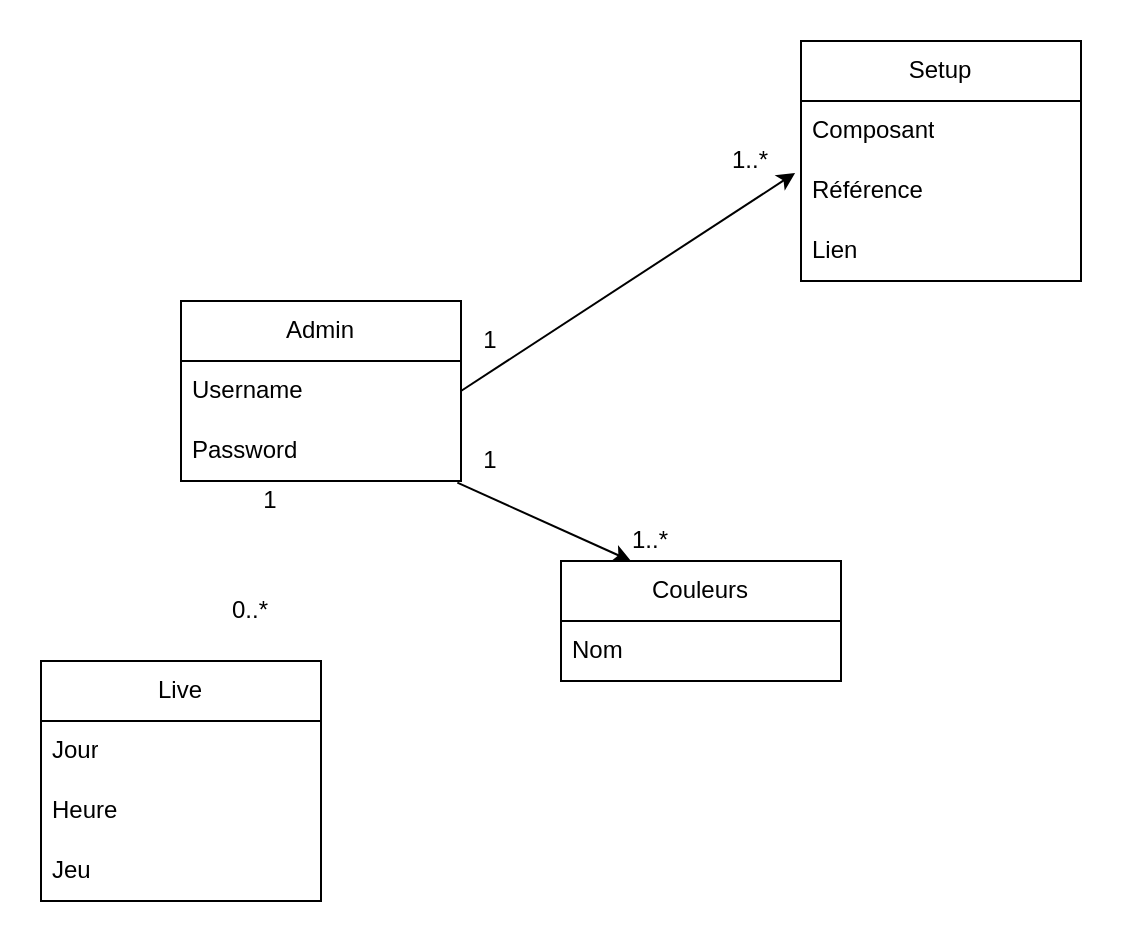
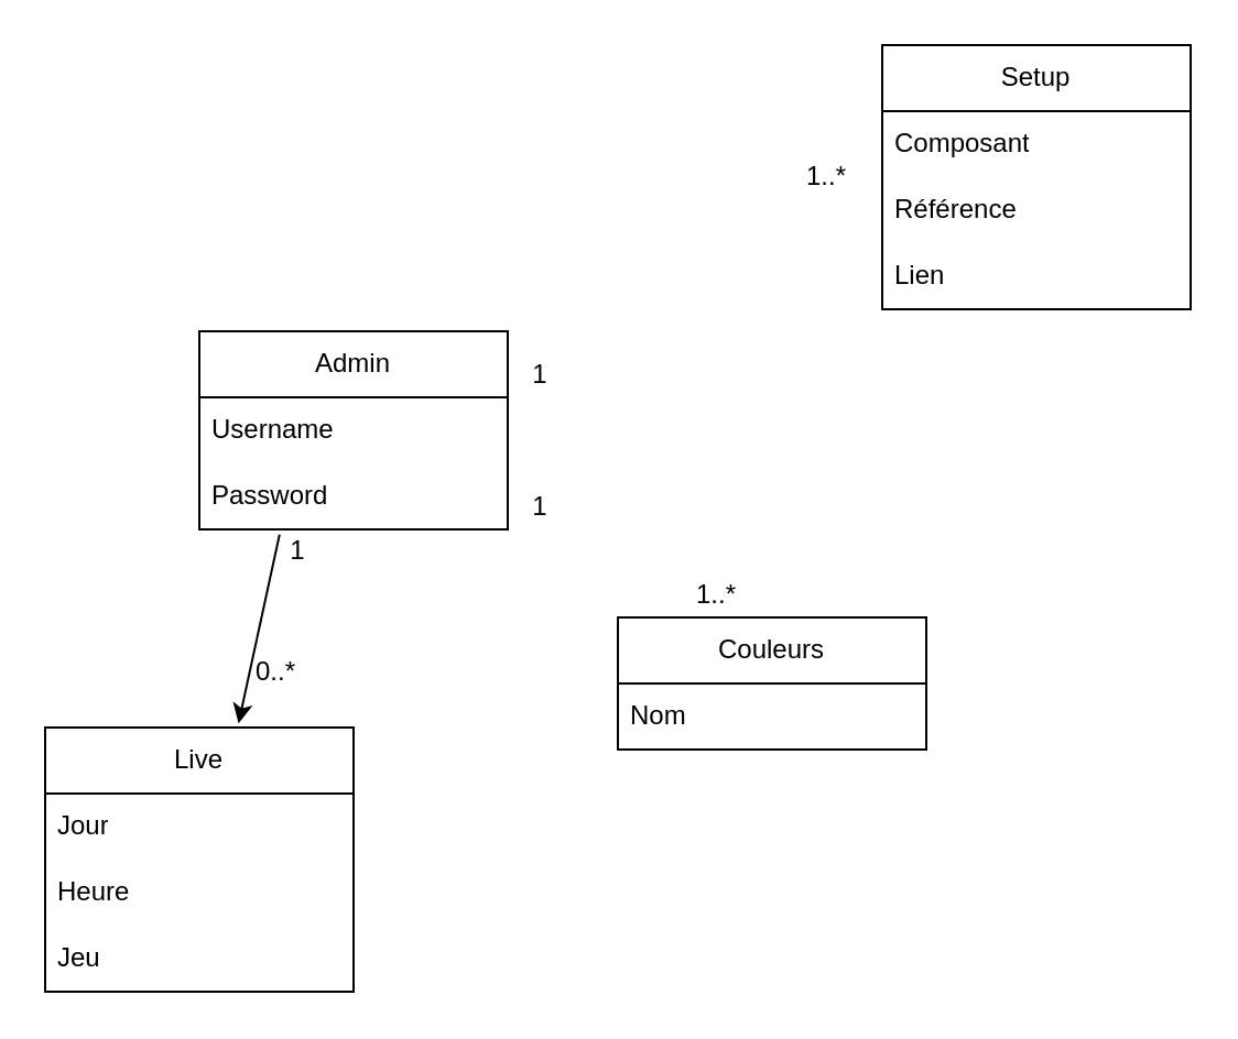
- <mxCell id="11" style="rounded=0;orthogonalLoop=1;jettySize=auto;html=1;exitX=1;exitY=0.5;exitDx=0;exitDy=0;entryX=-0.021;entryY=0.2;entryDx=0;entryDy=0;entryPerimeter=0;" edge="1" parent="1" source="3" target="7"><mxGeometry relative="1" as="geometry" /></mxCell>
- <mxCell id="12" value="" style="endArrow=classic;html=1;rounded=0;exitX=0.987;exitY=1.028;exitDx=0;exitDy=0;exitPerimeter=0;entryX=0.25;entryY=0;entryDx=0;entryDy=0;" edge="1" parent="1" source="4" target="9"><mxGeometry width="50" height="50" relative="1" as="geometry"><mxPoint x="200" y="360" as="sourcePoint" /><mxPoint x="250" y="310" as="targetPoint" /></mxGeometry></mxCell>
+ <mxCell id="17" value="" style="endArrow=classic;html=1;rounded=0;exitX=0.26;exitY=1.078;exitDx=0;exitDy=0;exitPerimeter=0;entryX=0.627;entryY=-0.016;entryDx=0;entryDy=0;entryPerimeter=0;" edge="1" parent="1" source="4" target="13"><mxGeometry width="50" height="50" relative="1" as="geometry"><mxPoint x="120" y="380" as="sourcePoint" /><mxPoint x="170" y="330" as="targetPoint" /></mxGeometry></mxCell>
